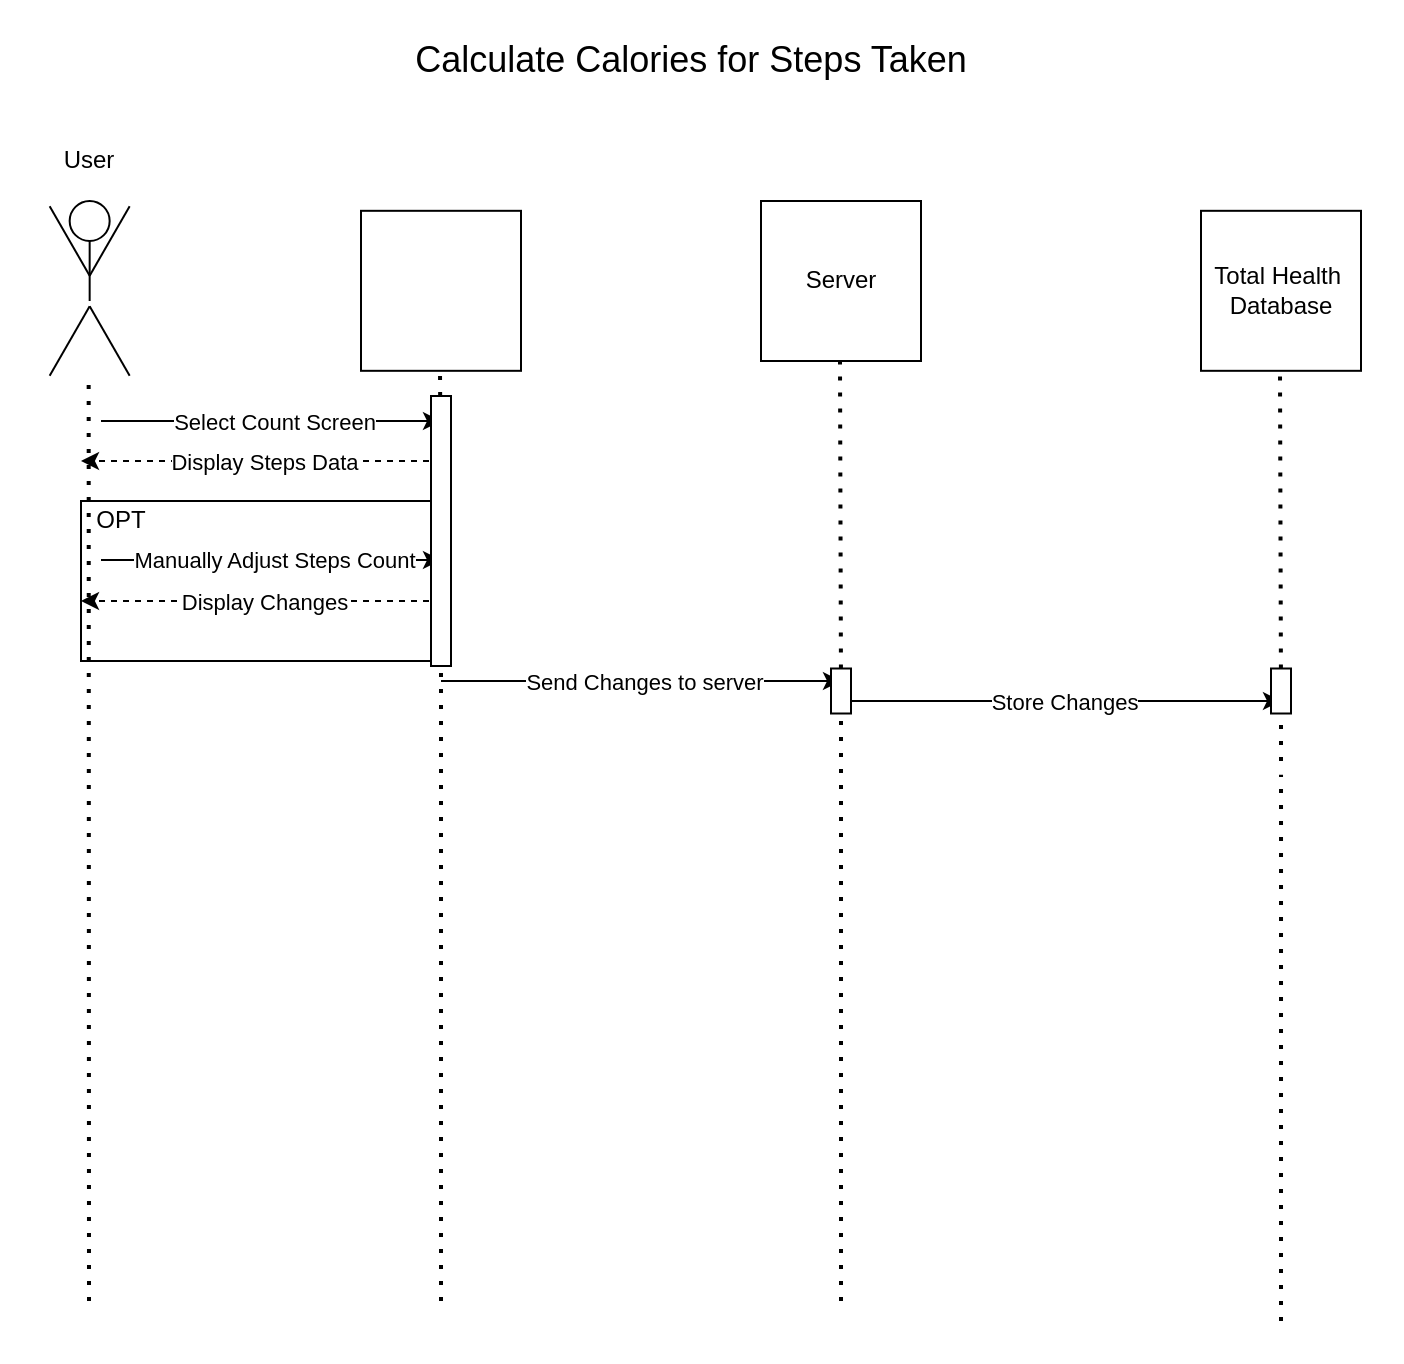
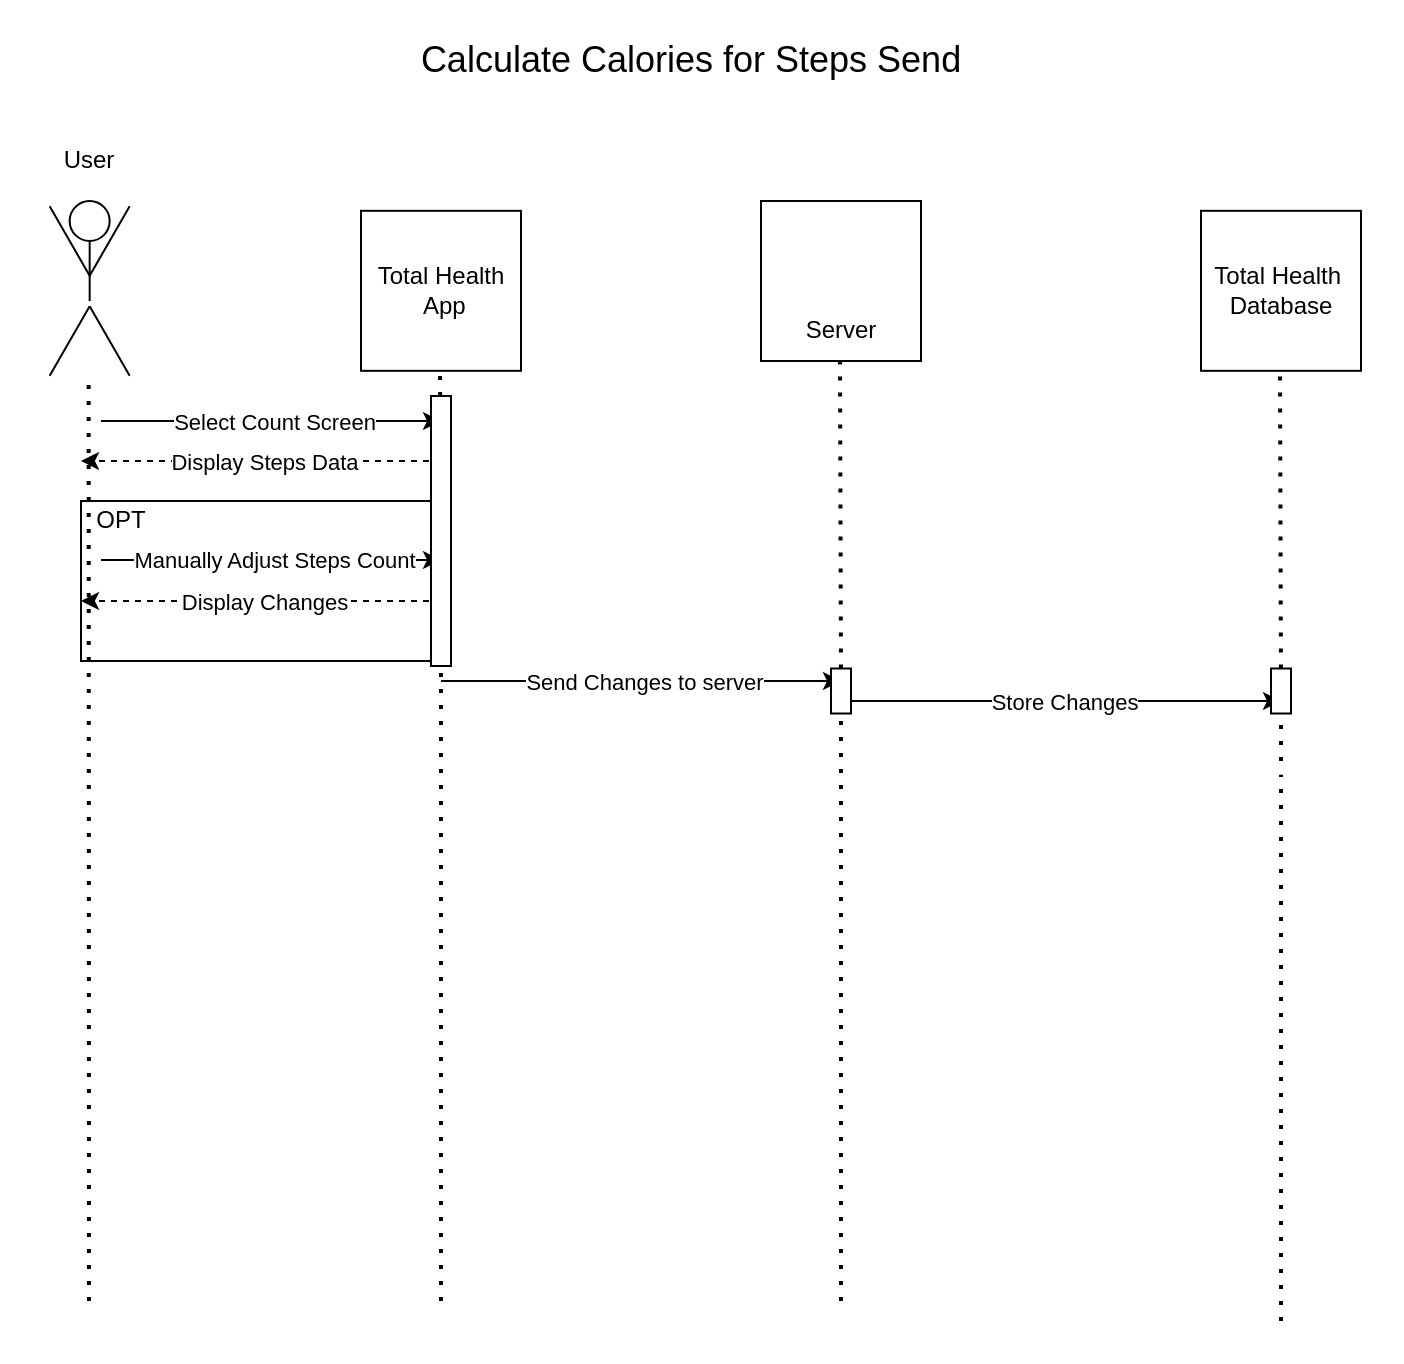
- <mxCell id="27" value="&lt;font style=&quot;font-size: 18px&quot;&gt;Calculate Calories for Steps Taken&lt;/font&gt;" style="text;html=1;resizable=0;autosize=1;align=center;verticalAlign=middle;points=[];fillColor=none;strokeColor=none;rounded=0;" vertex="1" parent="1"><mxGeometry x="200" y="20" width="290" height="20" as="geometry" /></mxCell>
+ <mxCell id="27" value="&lt;font style=&quot;font-size: 18px&quot;&gt;Calculate Calories for Steps Send&lt;/font&gt;" style="text;html=1;resizable=0;autosize=1;align=center;verticalAlign=middle;points=[];fillColor=none;strokeColor=none;rounded=0;" vertex="1" parent="1"><mxGeometry x="200" y="20" width="290" height="20" as="geometry" /></mxCell>
- <mxCell id="17" value="Server" style="text;html=1;resizable=0;autosize=1;align=center;verticalAlign=middle;points=[];fillColor=none;strokeColor=none;rounded=0;" vertex="1" parent="1"><mxGeometry x="395" y="130" width="50" height="20" as="geometry" /></mxCell>
+ <mxCell id="17" value="Server" style="text;html=1;resizable=0;autosize=1;align=center;verticalAlign=middle;points=[];fillColor=none;strokeColor=none;rounded=0;" vertex="1" parent="1"><mxGeometry x="395" y="155" width="50" height="20" as="geometry" /></mxCell>
+ <mxCell id="16" value="Total Health&lt;br&gt;&amp;nbsp;App" style="text;html=1;resizable=0;autosize=1;align=center;verticalAlign=middle;points=[];fillColor=none;strokeColor=none;rounded=0;" vertex="1" parent="1"><mxGeometry x="180" y="129.91" width="80" height="30" as="geometry" /></mxCell>
